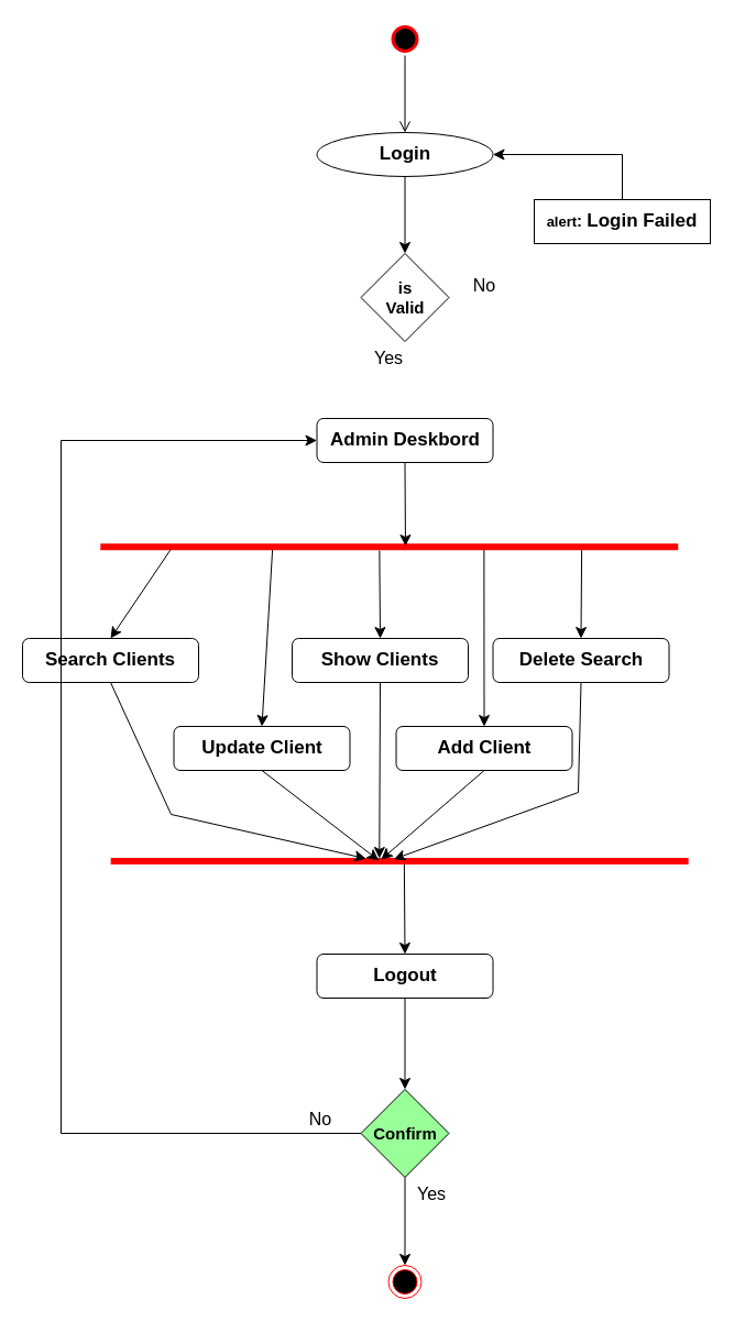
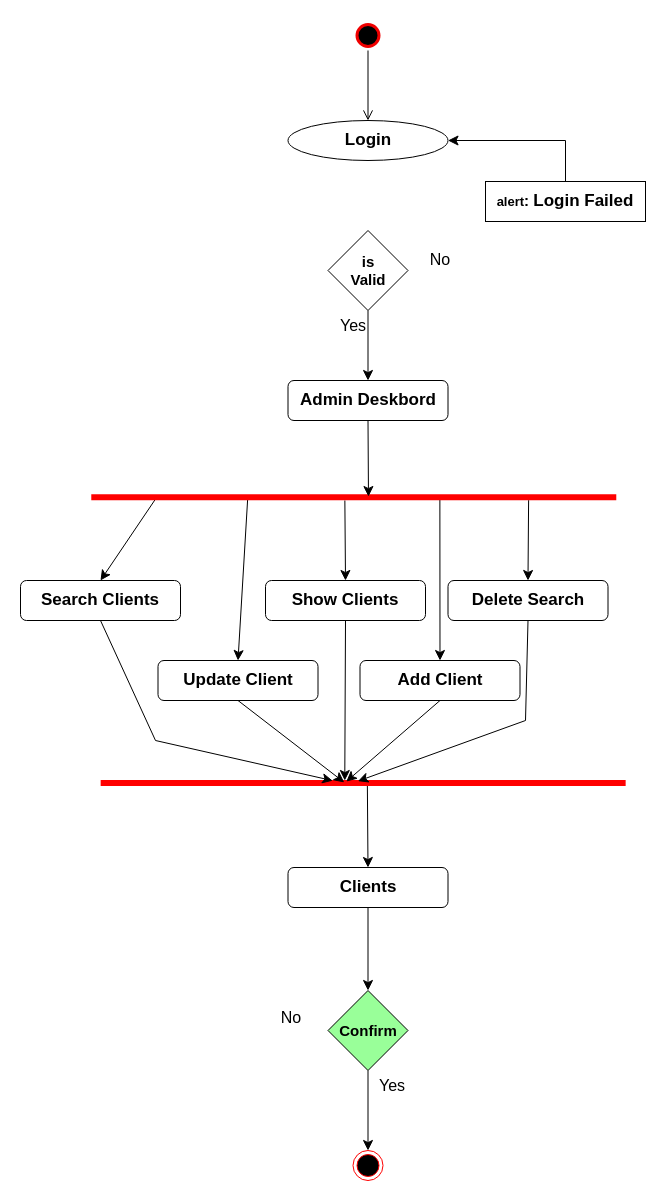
- <mxCell id="13" value="" style="endArrow=classic;html=1;rounded=0;fontSize=12;startSize=8;endSize=8;exitX=0.5;exitY=1;exitDx=0;exitDy=0;entryX=0.5;entryY=0;entryDx=0;entryDy=0;" parent="1" source="11" target="12" edge="1"><mxGeometry width="50" height="50" relative="1" as="geometry"><mxPoint x="195" y="370" as="sourcePoint" /><mxPoint x="245" y="320" as="targetPoint" /></mxGeometry></mxCell>
+ <mxCell id="14" value="" style="endArrow=classic;html=1;rounded=0;fontSize=12;startSize=8;endSize=8;exitX=0.5;exitY=1;exitDx=0;exitDy=0;entryX=0.5;entryY=0;entryDx=0;entryDy=0;" parent="1" source="12" target="19" edge="1"><mxGeometry width="50" height="50" relative="1" as="geometry"><mxPoint x="367.3" y="310" as="sourcePoint" /><mxPoint x="367.3" y="380" as="targetPoint" /></mxGeometry></mxCell>
- <mxCell id="38" value="" style="endArrow=classic;html=1;rounded=0;fontSize=12;startSize=8;endSize=8;exitX=0;exitY=0.5;exitDx=0;exitDy=0;entryX=0;entryY=0.5;entryDx=0;entryDy=0;" parent="1" source="33" target="19" edge="1"><mxGeometry width="50" height="50" relative="1" as="geometry"><mxPoint x="265" y="1010" as="sourcePoint" /><mxPoint x="265" y="1090" as="targetPoint" /><Array as="points"><mxPoint x="55" y="1030" /><mxPoint x="55" y="400" /></Array></mxGeometry></mxCell>
- <mxCell id="32" value="&lt;span style=&quot;font-size: 17px;&quot;&gt;&lt;b&gt;Logout&lt;/b&gt;&lt;/span&gt;" style="rounded=1;whiteSpace=wrap;html=1;" parent="1" vertex="1"><mxGeometry x="287.5" y="867" width="160" height="40" as="geometry" /></mxCell>
+ <mxCell id="32" value="&lt;span style=&quot;font-size: 17px;&quot;&gt;&lt;b&gt;Clients&lt;/b&gt;&lt;/span&gt;" style="rounded=1;whiteSpace=wrap;html=1;" parent="1" vertex="1"><mxGeometry x="287.5" y="867" width="160" height="40" as="geometry" /></mxCell>
